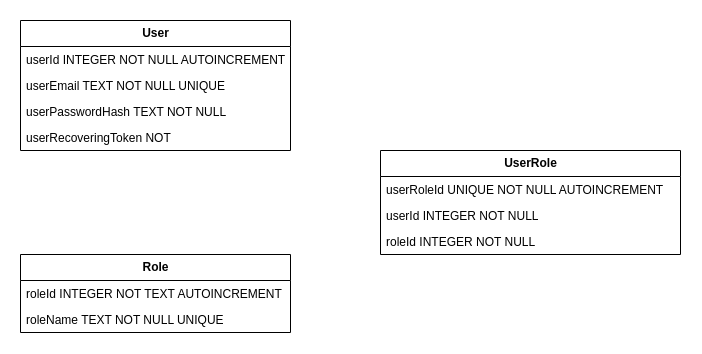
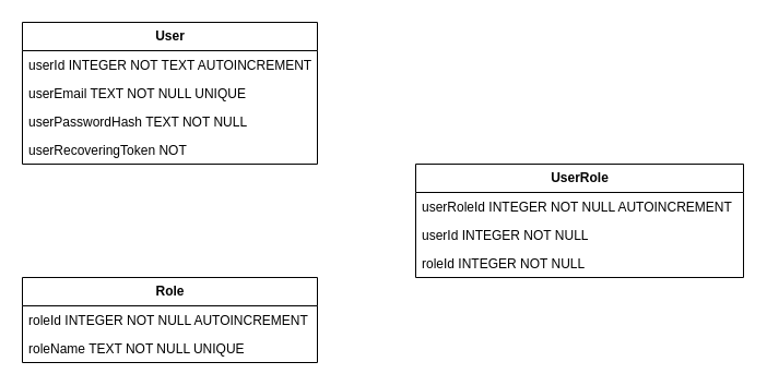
- <mxCell id="3" value="userId INTEGER NOT NULL AUTOINCREMENT" style="text;strokeColor=none;fillColor=none;align=left;verticalAlign=top;spacingLeft=4;spacingRight=4;overflow=hidden;rotatable=0;points=[[0,0.5],[1,0.5]];portConstraint=eastwest;whiteSpace=wrap;html=1;" parent="2" vertex="1"><mxGeometry y="26" width="270" height="26" as="geometry" /></mxCell>
+ <mxCell id="3" value="userId INTEGER NOT TEXT AUTOINCREMENT" style="text;strokeColor=none;fillColor=none;align=left;verticalAlign=top;spacingLeft=4;spacingRight=4;overflow=hidden;rotatable=0;points=[[0,0.5],[1,0.5]];portConstraint=eastwest;whiteSpace=wrap;html=1;" parent="2" vertex="1"><mxGeometry y="26" width="270" height="26" as="geometry" /></mxCell>
- <mxCell id="11" value="userRoleId UNIQUE NOT NULL AUTOINCREMENT" style="text;strokeColor=none;fillColor=none;align=left;verticalAlign=top;spacingLeft=4;spacingRight=4;overflow=hidden;rotatable=0;points=[[0,0.5],[1,0.5]];portConstraint=eastwest;whiteSpace=wrap;html=1;" parent="10" vertex="1"><mxGeometry y="26" width="300" height="26" as="geometry" /></mxCell>
+ <mxCell id="11" value="userRoleId INTEGER NOT NULL AUTOINCREMENT" style="text;strokeColor=none;fillColor=none;align=left;verticalAlign=top;spacingLeft=4;spacingRight=4;overflow=hidden;rotatable=0;points=[[0,0.5],[1,0.5]];portConstraint=eastwest;whiteSpace=wrap;html=1;" parent="10" vertex="1"><mxGeometry y="26" width="300" height="26" as="geometry" /></mxCell>
- <mxCell id="8" value="roleId INTEGER NOT TEXT AUTOINCREMENT" style="text;strokeColor=none;fillColor=none;align=left;verticalAlign=top;spacingLeft=4;spacingRight=4;overflow=hidden;rotatable=0;points=[[0,0.5],[1,0.5]];portConstraint=eastwest;whiteSpace=wrap;html=1;" parent="7" vertex="1"><mxGeometry y="26" width="270" height="26" as="geometry" /></mxCell>
+ <mxCell id="8" value="roleId INTEGER NOT NULL AUTOINCREMENT" style="text;strokeColor=none;fillColor=none;align=left;verticalAlign=top;spacingLeft=4;spacingRight=4;overflow=hidden;rotatable=0;points=[[0,0.5],[1,0.5]];portConstraint=eastwest;whiteSpace=wrap;html=1;" parent="7" vertex="1"><mxGeometry y="26" width="270" height="26" as="geometry" /></mxCell>
